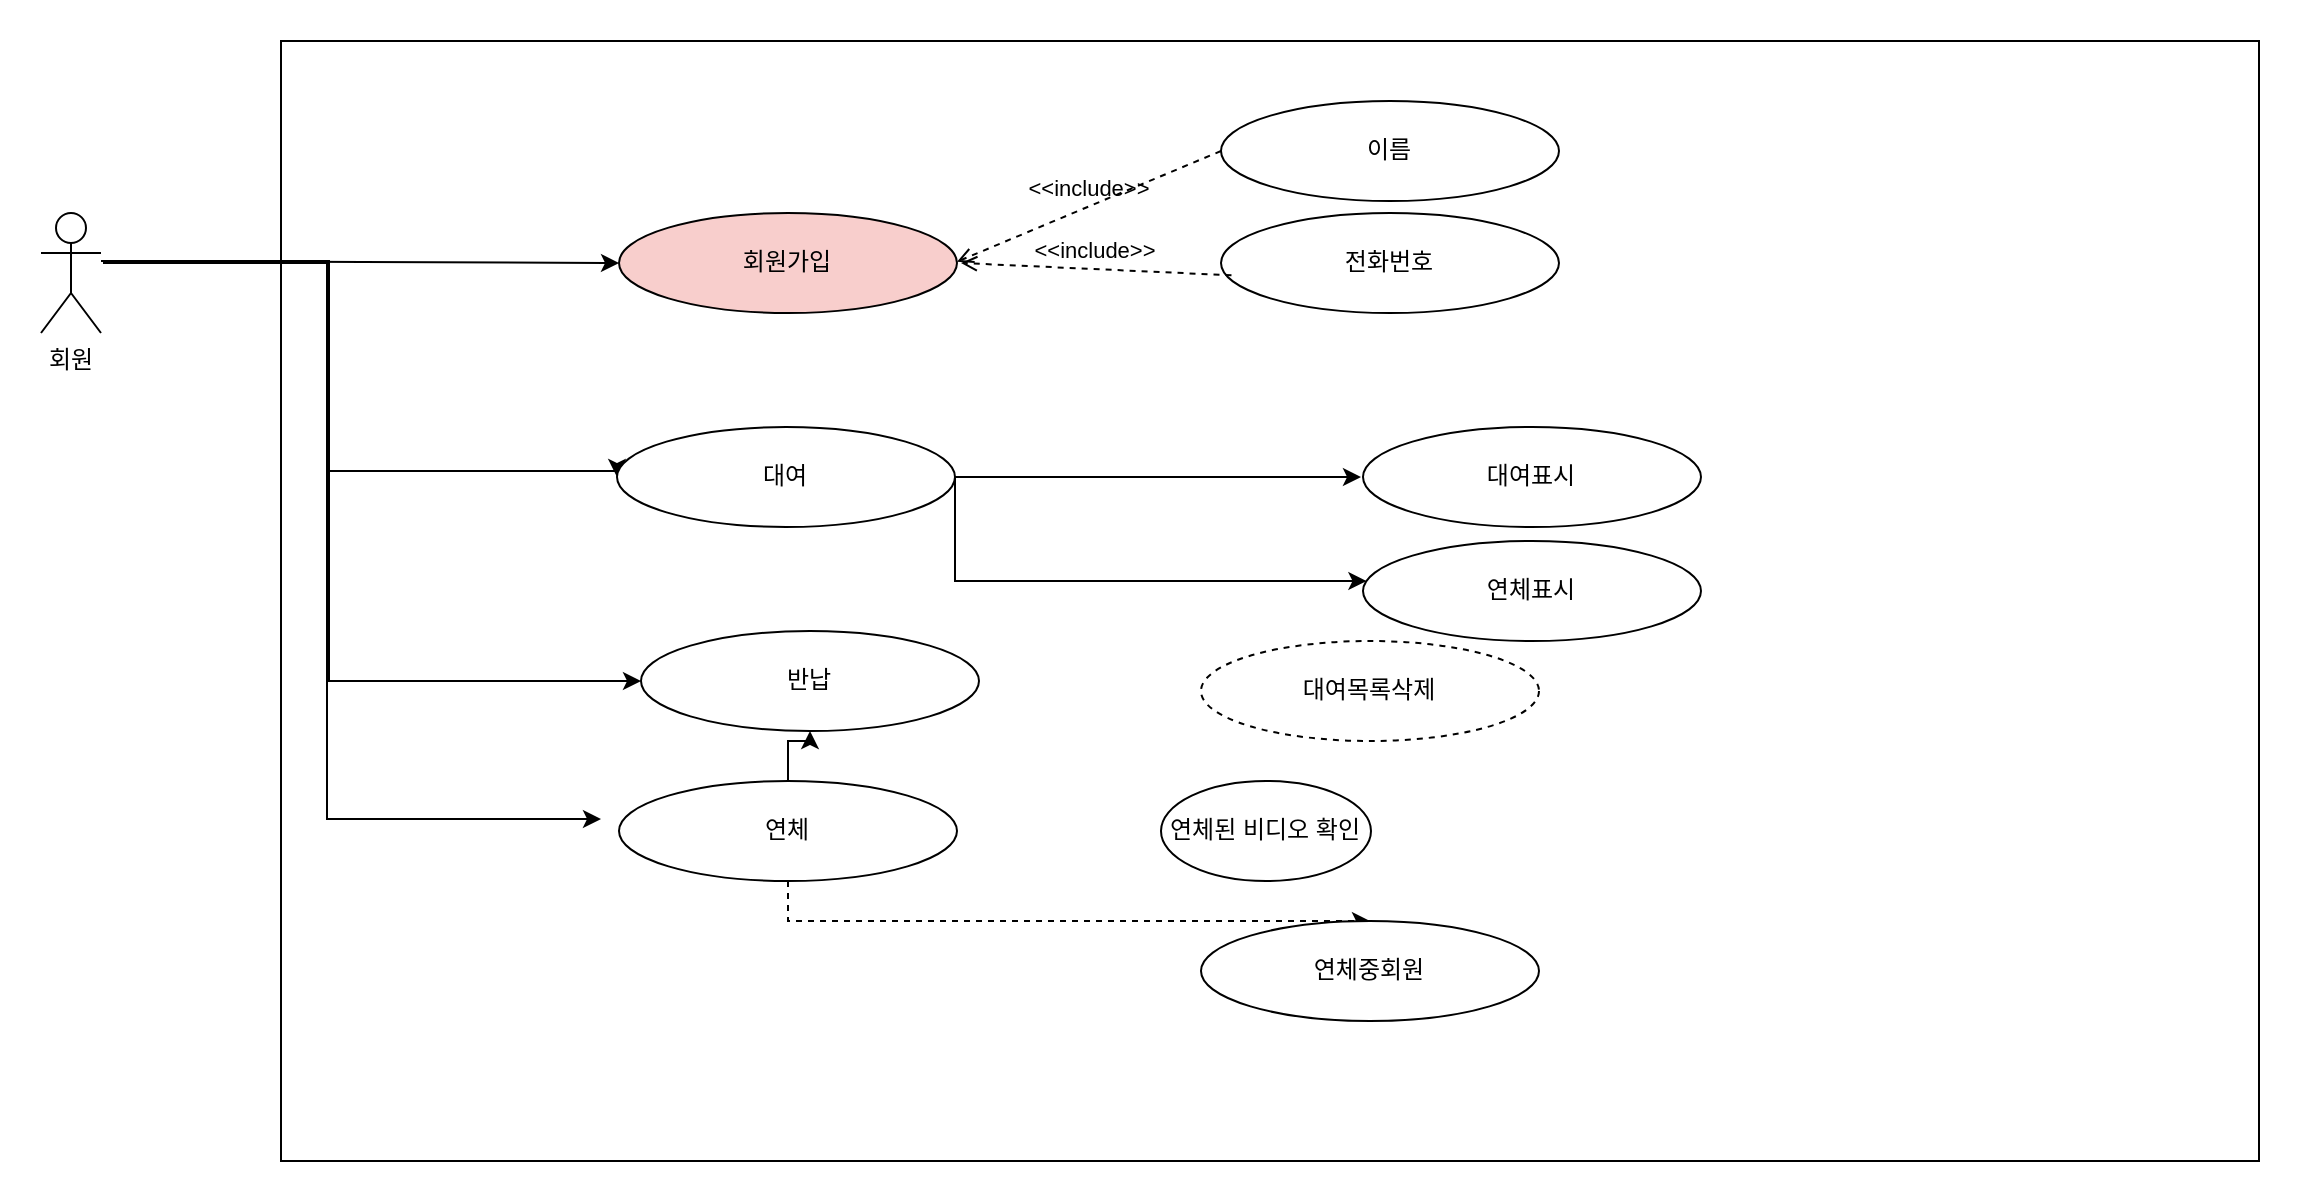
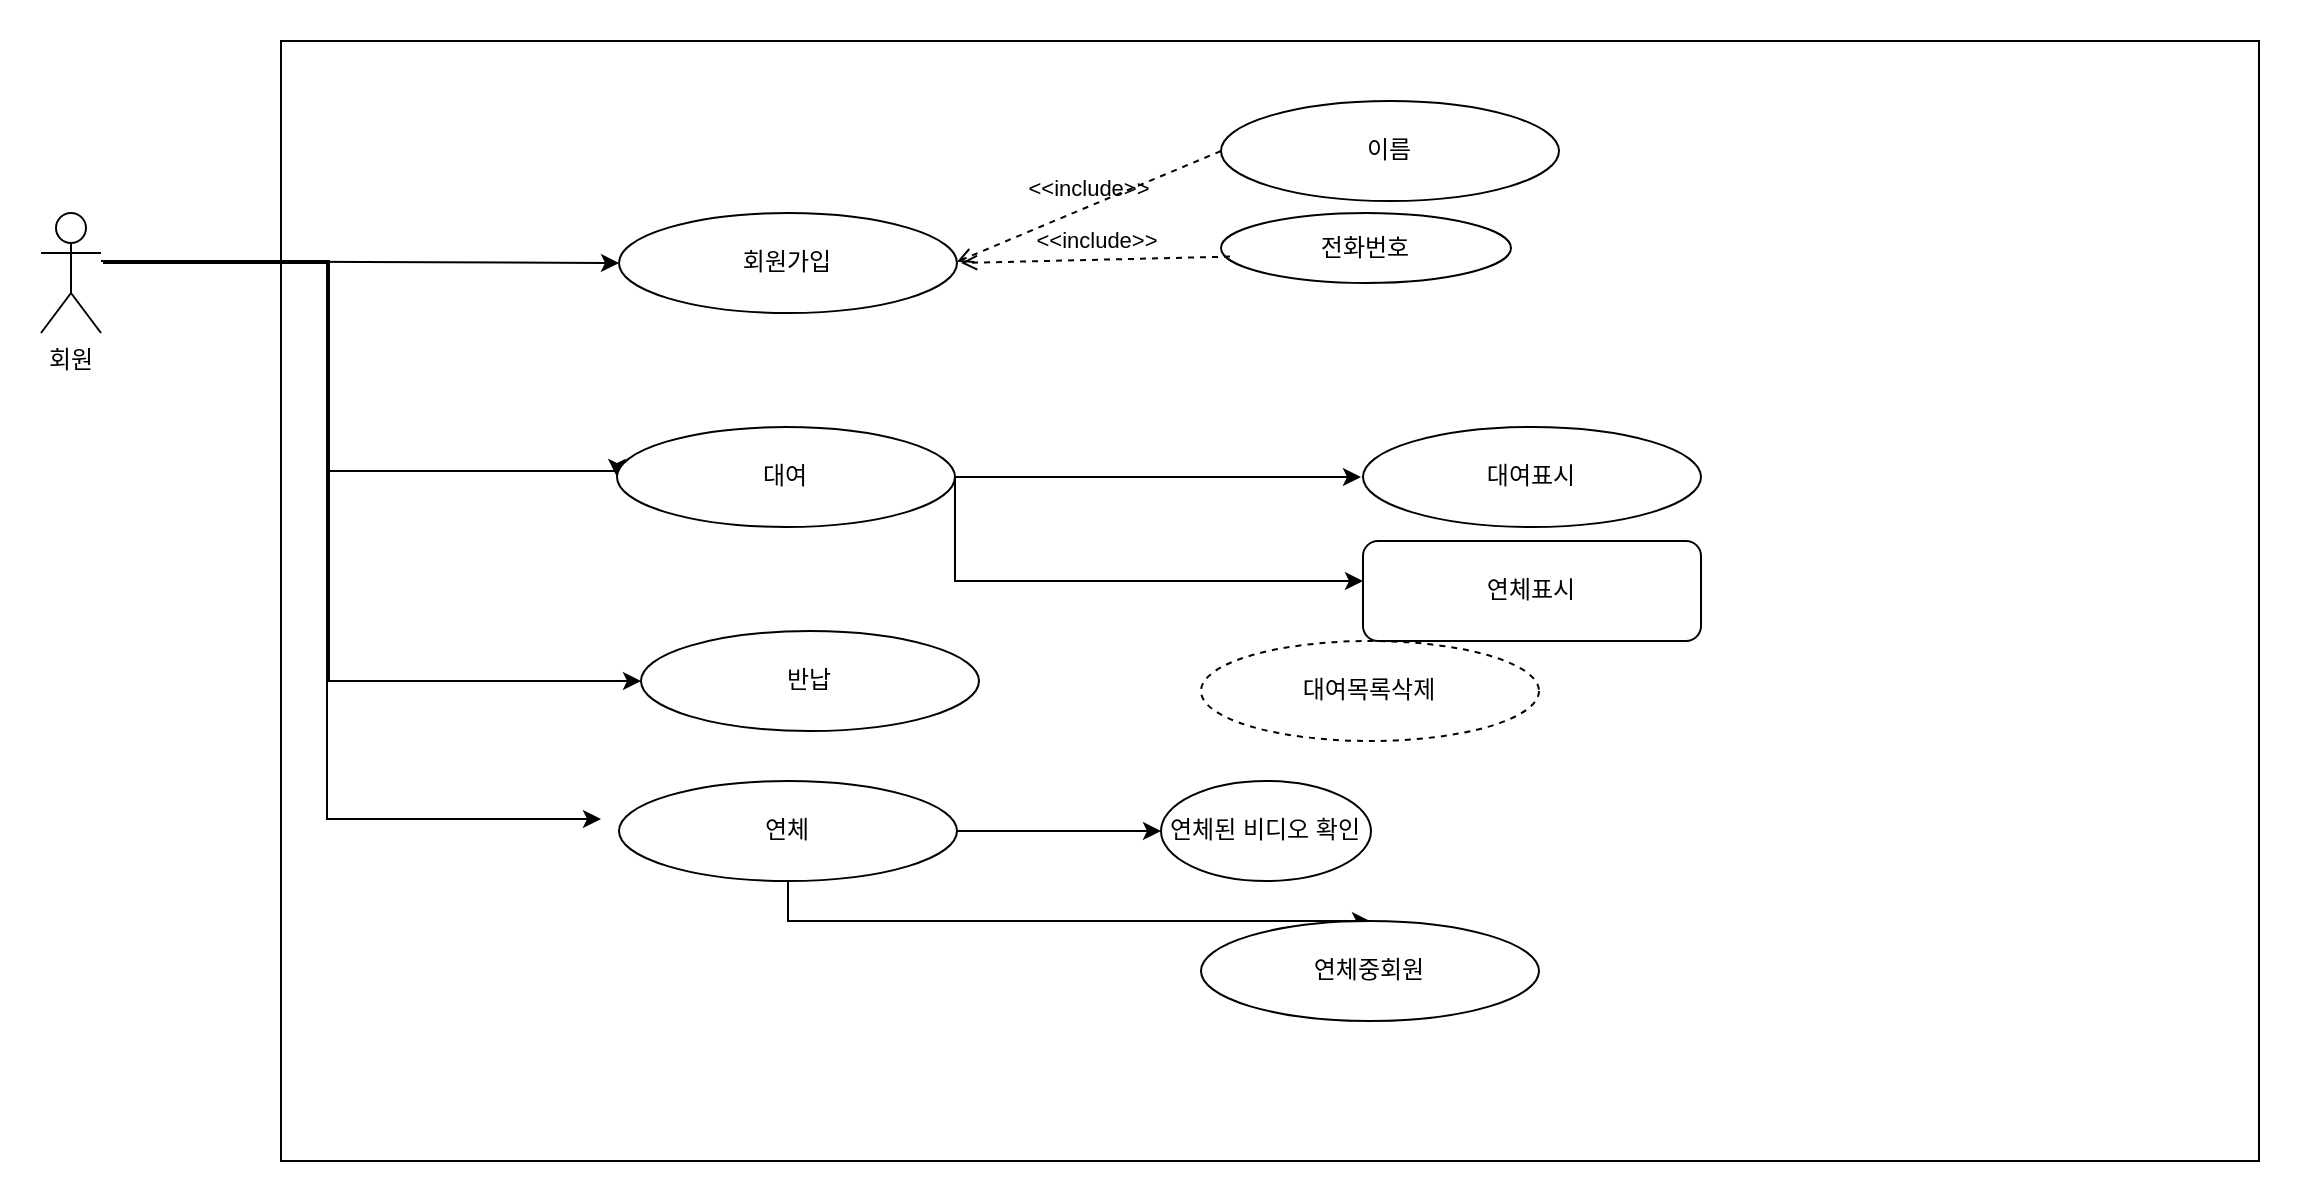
- <mxCell id="5" value="회원가입" style="ellipse;whiteSpace=wrap;html=1;fillColor=#f8cecc;" vertex="1" parent="1"><mxGeometry x="309" y="106" width="169" height="50" as="geometry" /></mxCell>
+ <mxCell id="5" value="회원가입" style="ellipse;whiteSpace=wrap;html=1;" vertex="1" parent="1"><mxGeometry x="309" y="106" width="169" height="50" as="geometry" /></mxCell>
- <mxCell id="20" value="전화번호" style="ellipse;whiteSpace=wrap;html=1;" vertex="1" parent="1"><mxGeometry x="610" y="106" width="169" height="50" as="geometry" /></mxCell>
+ <mxCell id="20" value="전화번호" style="ellipse;whiteSpace=wrap;html=1;" vertex="1" parent="1"><mxGeometry x="610" y="106" width="145" height="35" as="geometry" /></mxCell>
- <mxCell id="22" value="연체표시" style="ellipse;whiteSpace=wrap;html=1;" vertex="1" parent="1"><mxGeometry x="681" y="270" width="169" height="50" as="geometry" /></mxCell>
+ <mxCell id="22" value="연체표시" style="whiteSpace=wrap;html=1;rounded=1;" vertex="1" parent="1"><mxGeometry x="681" y="270" width="169" height="50" as="geometry" /></mxCell>
- <mxCell id="15" value="" style="edgeStyle=orthogonalEdgeStyle;rounded=0;orthogonalLoop=1;jettySize=auto;html=1;" edge="1" parent="1" source="16" target="8"><mxGeometry relative="1" as="geometry" /></mxCell>
+ <mxCell id="15" value="" style="edgeStyle=orthogonalEdgeStyle;rounded=0;orthogonalLoop=1;jettySize=auto;html=1;" edge="1" parent="1" source="16" target="12"><mxGeometry relative="1" as="geometry" /></mxCell>
- <mxCell id="14" value="" style="edgeStyle=orthogonalEdgeStyle;rounded=0;orthogonalLoop=1;jettySize=auto;html=1;dashed=1;" edge="1" parent="1" source="16" target="24"><mxGeometry relative="1" as="geometry"><Array as="points"><mxPoint x="394" y="460" /></Array></mxGeometry></mxCell>
+ <mxCell id="14" value="" style="edgeStyle=orthogonalEdgeStyle;rounded=0;orthogonalLoop=1;jettySize=auto;html=1;" edge="1" parent="1" source="16" target="24"><mxGeometry relative="1" as="geometry"><Array as="points"><mxPoint x="394" y="460" /></Array></mxGeometry></mxCell>
